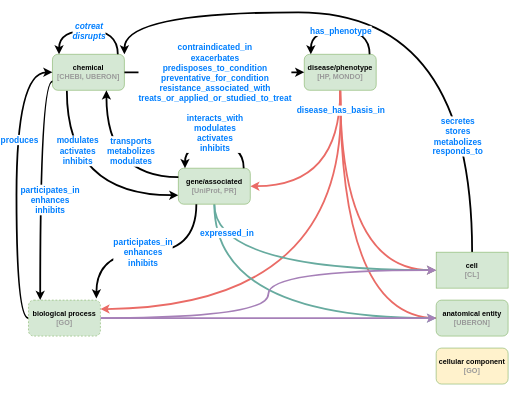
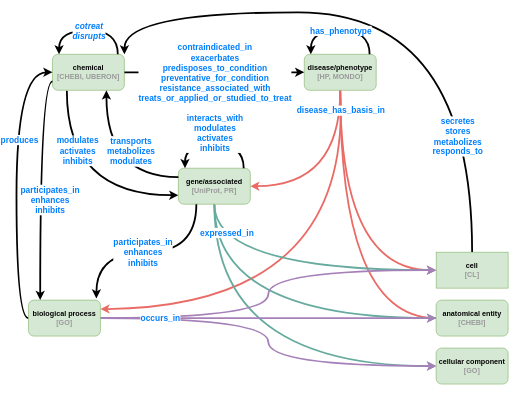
- <mxCell id="25" value="&lt;div&gt;&lt;b&gt;biological process&lt;/b&gt;&lt;/div&gt;&lt;div&gt;&lt;b&gt;&lt;font color=&quot;#999999&quot;&gt;[GO]&lt;/font&gt;&lt;/b&gt;&lt;/div&gt;" style="rounded=1;whiteSpace=wrap;html=1;fillColor=#d5e8d4;strokeColor=#82b366;dashed=1;" parent="1" vertex="1"><mxGeometry x="20" y="500" width="120" height="60" as="geometry" /></mxCell>
+ <mxCell id="25" value="&lt;div&gt;&lt;b&gt;biological process&lt;/b&gt;&lt;/div&gt;&lt;div&gt;&lt;b&gt;&lt;font color=&quot;#999999&quot;&gt;[GO]&lt;/font&gt;&lt;/b&gt;&lt;/div&gt;" style="rounded=1;whiteSpace=wrap;html=1;fillColor=#d5e8d4;strokeColor=#82b366;" parent="1" vertex="1"><mxGeometry x="20" y="500" width="120" height="60" as="geometry" /></mxCell>
- <mxCell id="27" value="&lt;b&gt;anatomical entity&lt;/b&gt;&lt;br&gt;&lt;div&gt;&lt;b&gt;&lt;font color=&quot;#999999&quot;&gt;[UBERON]&lt;/font&gt;&lt;/b&gt;&lt;/div&gt;" style="rounded=1;whiteSpace=wrap;html=1;fillColor=#d5e8d4;strokeColor=#82b366;" parent="1" vertex="1"><mxGeometry x="700" y="500" width="120" height="60" as="geometry" /></mxCell>
+ <mxCell id="27" value="&lt;b&gt;anatomical entity&lt;/b&gt;&lt;br&gt;&lt;div&gt;&lt;b&gt;&lt;font color=&quot;#999999&quot;&gt;[CHEBI]&lt;/font&gt;&lt;/b&gt;&lt;/div&gt;" style="rounded=1;whiteSpace=wrap;html=1;fillColor=#d5e8d4;strokeColor=#82b366;" parent="1" vertex="1"><mxGeometry x="700" y="500" width="120" height="60" as="geometry" /></mxCell>
+ <mxCell id="11" style="edgeStyle=orthogonalEdgeStyle;rounded=0;orthogonalLoop=1;jettySize=auto;html=1;exitX=0.5;exitY=1;exitDx=0;exitDy=0;entryX=0;entryY=0.5;entryDx=0;entryDy=0;curved=1;strokeWidth=3;strokeColor=#67AB9F;" edge="1" parent="1" source="15" target="26"><mxGeometry relative="1" as="geometry" /></mxCell>
+ <mxCell id="23" style="edgeStyle=orthogonalEdgeStyle;rounded=0;orthogonalLoop=1;jettySize=auto;html=1;exitX=1;exitY=0.5;exitDx=0;exitDy=0;entryX=0;entryY=0.5;entryDx=0;entryDy=0;curved=1;strokeWidth=3;strokeColor=#A680B8;" edge="1" parent="1" source="25" target="26"><mxGeometry relative="1" as="geometry" /></mxCell>
+ <mxCell id="24" value="&lt;font color=&quot;#007fff&quot; style=&quot;font-size: 14px;&quot;&gt;&lt;b&gt;occurs_in&lt;/b&gt;&lt;/font&gt;" style="edgeLabel;html=1;align=center;verticalAlign=middle;resizable=0;points=[];" vertex="1" connectable="0" parent="23"><mxGeometry x="-0.786" y="-1" relative="1" as="geometry"><mxPoint x="31" y="-1" as="offset" /></mxGeometry></mxCell>
- <mxCell id="26" value="&lt;div&gt;&lt;b&gt;cellular component &lt;font color=&quot;#999999&quot;&gt;[GO]&lt;/font&gt;&lt;/b&gt;&lt;/div&gt;" style="rounded=1;whiteSpace=wrap;html=1;fillColor=#fff2cc;strokeColor=#82b366;" parent="1" vertex="1"><mxGeometry x="700" y="580" width="120" height="60" as="geometry" /></mxCell>
+ <mxCell id="26" value="&lt;div&gt;&lt;b&gt;cellular component &lt;font color=&quot;#999999&quot;&gt;[GO]&lt;/font&gt;&lt;/b&gt;&lt;/div&gt;" style="rounded=1;whiteSpace=wrap;html=1;fillColor=#d5e8d4;strokeColor=#82b366;" parent="1" vertex="1"><mxGeometry x="700" y="580" width="120" height="60" as="geometry" /></mxCell>
